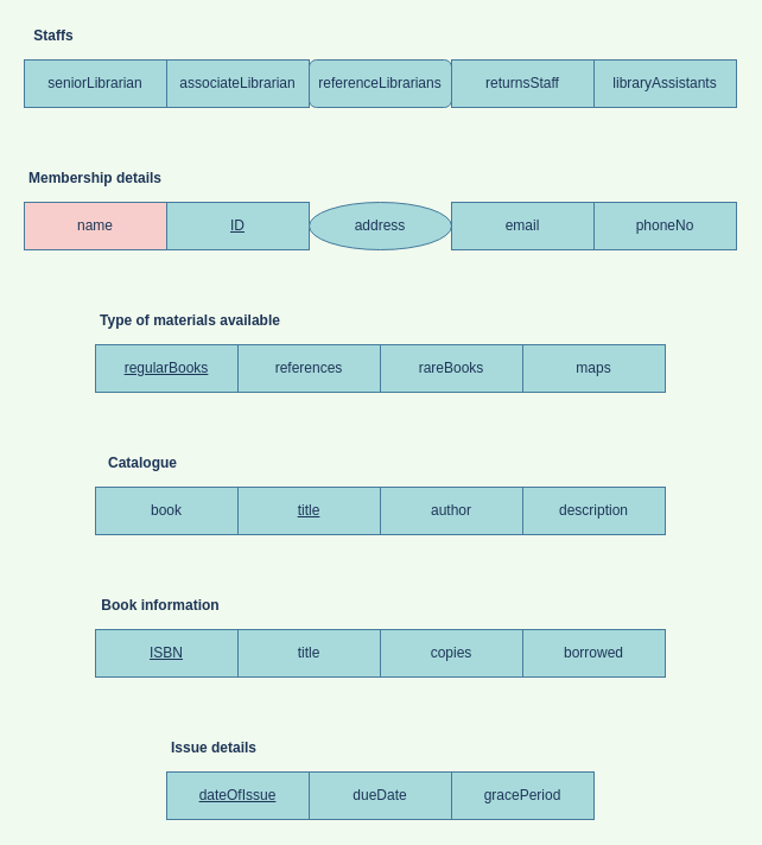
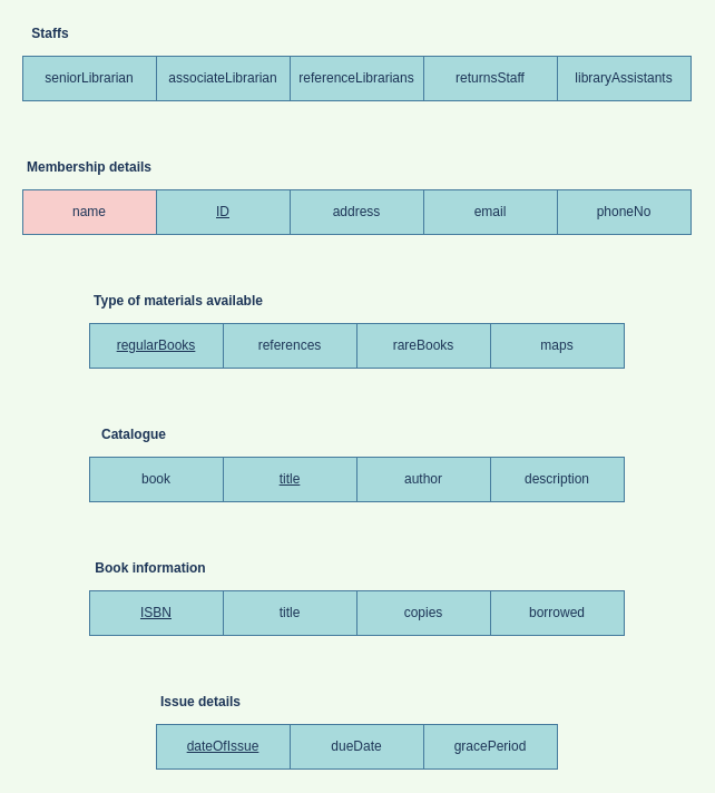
- <mxCell id="4" value="referenceLibrarians" style="whiteSpace=wrap;html=1;fillColor=#A8DADC;strokeColor=#457B9D;fontColor=#1D3557;rounded=1;" parent="1" vertex="1"><mxGeometry x="260" y="50" width="120" height="40" as="geometry" /></mxCell>
+ <mxCell id="4" value="referenceLibrarians" style="rounded=0;whiteSpace=wrap;html=1;fillColor=#A8DADC;strokeColor=#457B9D;fontColor=#1D3557;" parent="1" vertex="1"><mxGeometry x="260" y="50" width="120" height="40" as="geometry" /></mxCell>
- <mxCell id="9" value="address" style="ellipse;whiteSpace=wrap;html=1;fillColor=#A8DADC;strokeColor=#457B9D;fontColor=#1D3557;" parent="1" vertex="1"><mxGeometry x="260" y="170" width="120" height="40" as="geometry" /></mxCell>
+ <mxCell id="9" value="address" style="rounded=0;whiteSpace=wrap;html=1;fillColor=#A8DADC;strokeColor=#457B9D;fontColor=#1D3557;" parent="1" vertex="1"><mxGeometry x="260" y="170" width="120" height="40" as="geometry" /></mxCell>
